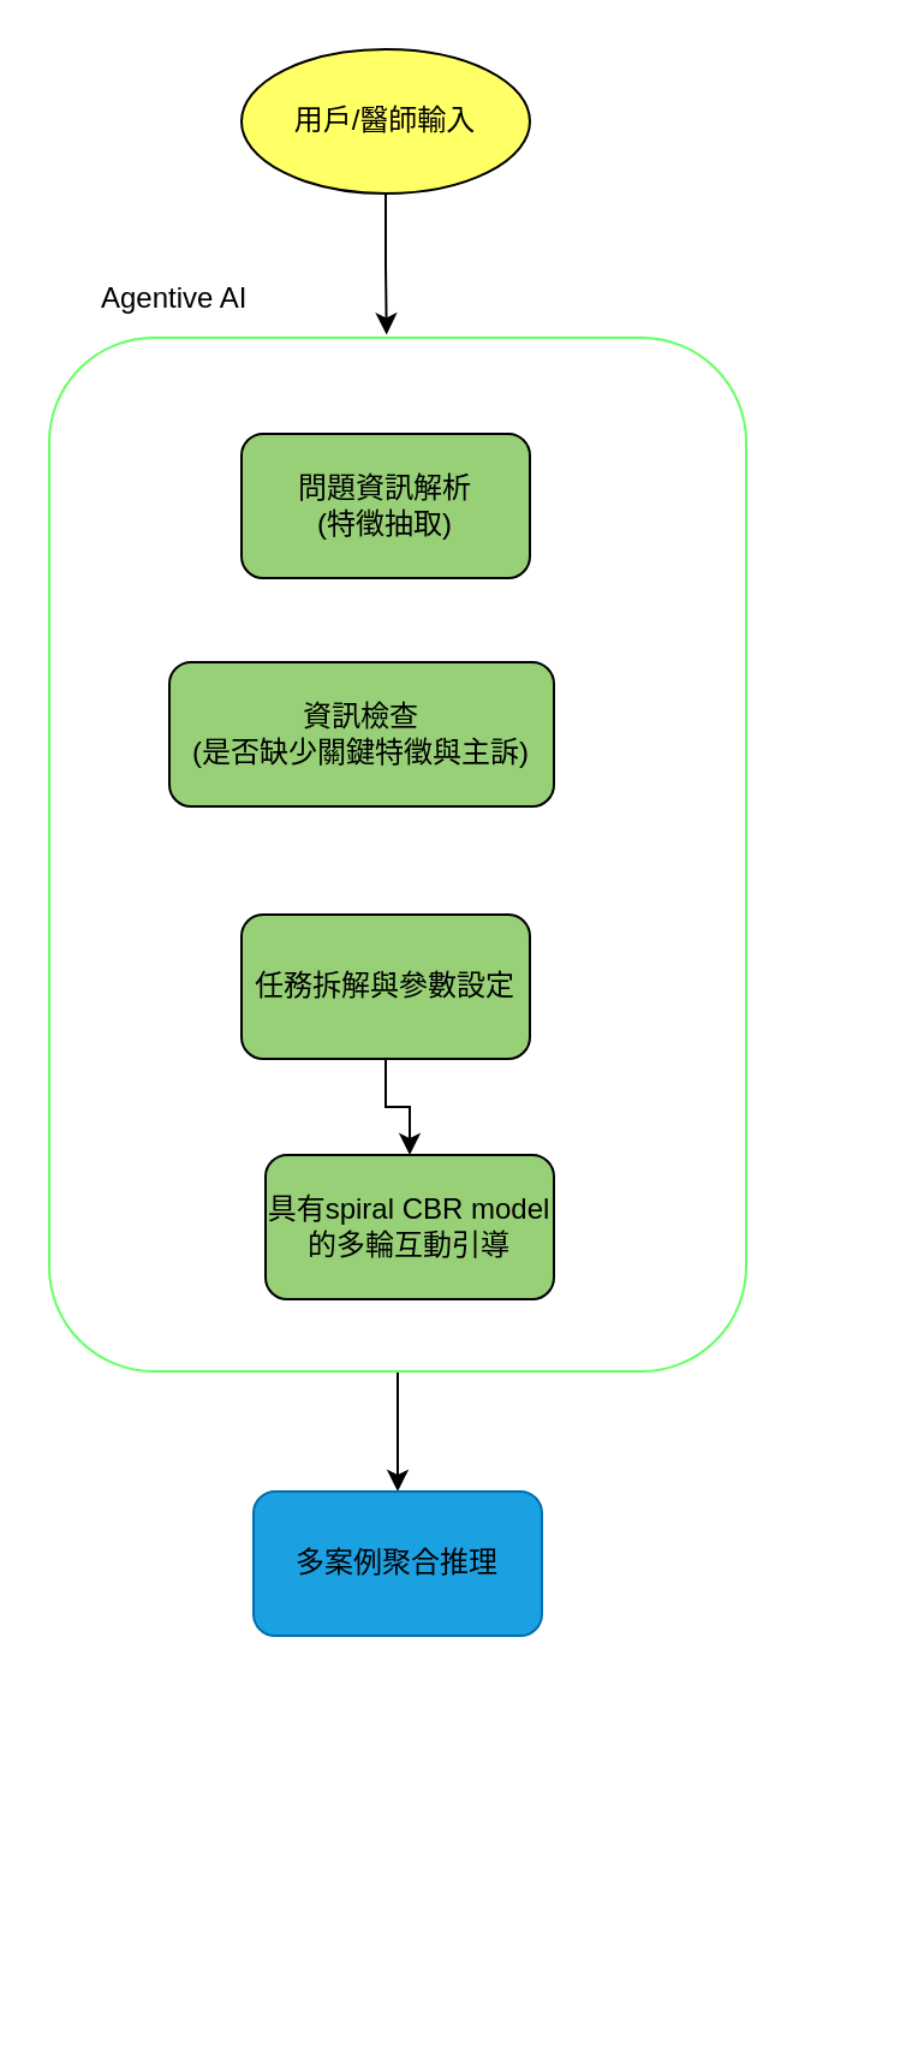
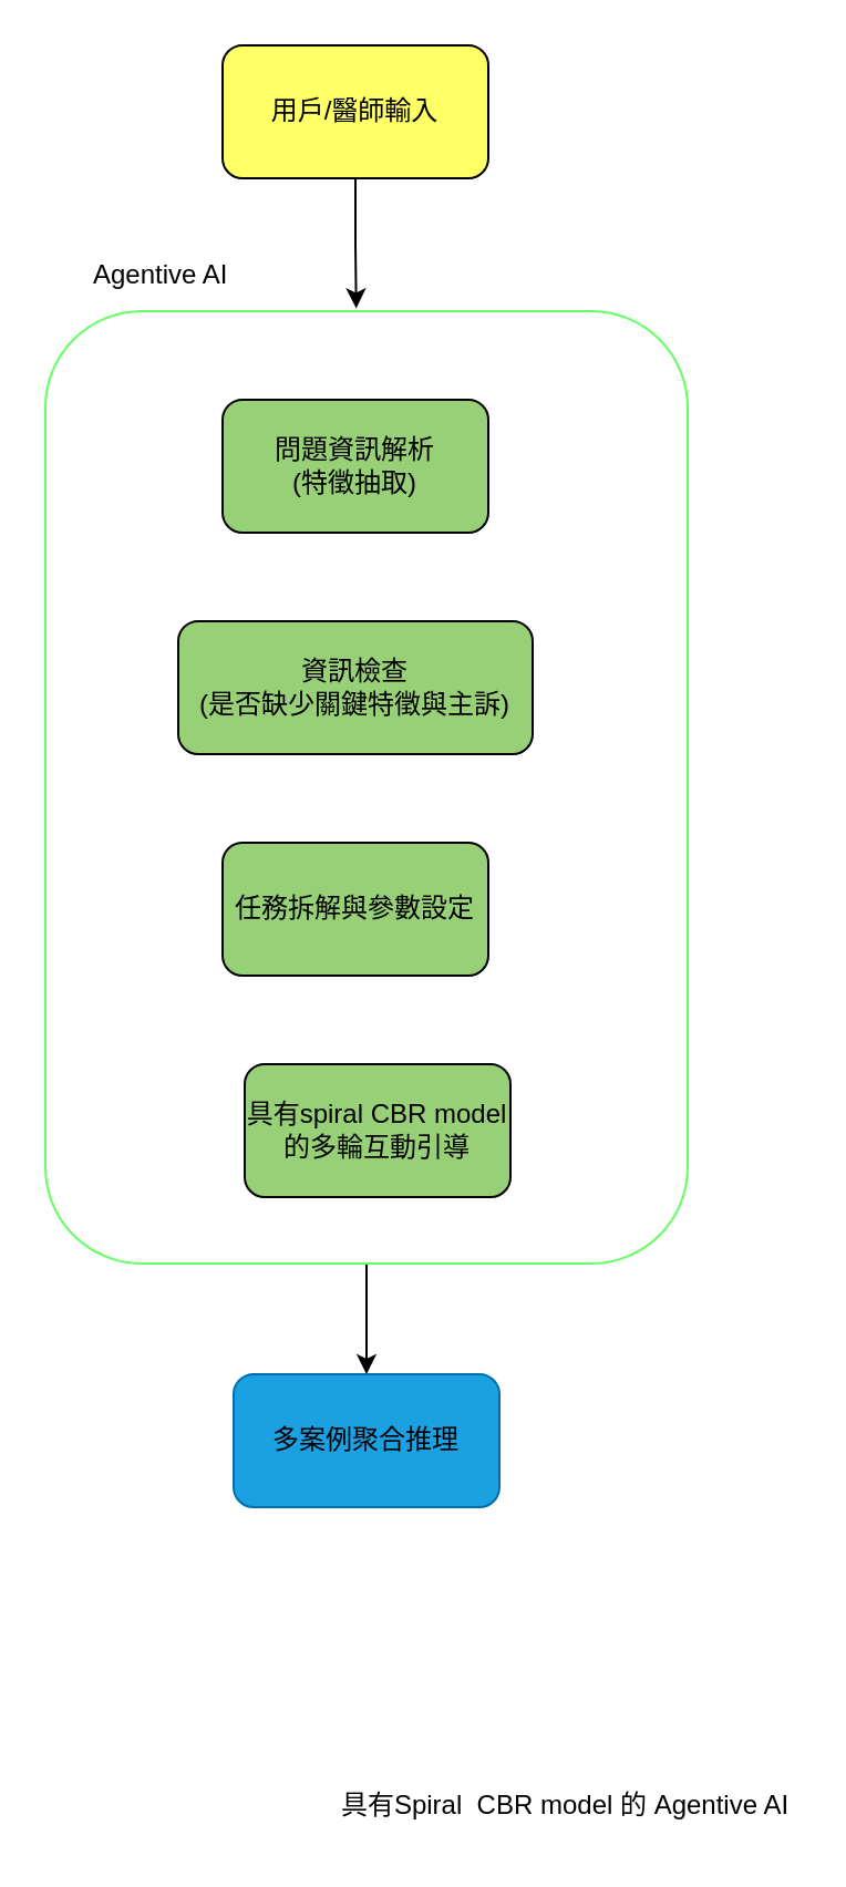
- <mxCell id="2" value="&lt;font style=&quot;color: rgb(0, 0, 0);&quot;&gt;用戶/醫師輸入&lt;/font&gt;" style="ellipse;whiteSpace=wrap;html=1;fillColor=#FFFF66;" parent="1" vertex="1"><mxGeometry x="100" y="20" width="120" height="60" as="geometry" /></mxCell>
+ <mxCell id="2" value="&lt;font style=&quot;color: rgb(0, 0, 0);&quot;&gt;用戶/醫師輸入&lt;/font&gt;" style="rounded=1;whiteSpace=wrap;html=1;fillColor=#FFFF66;" parent="1" vertex="1"><mxGeometry x="100" y="20" width="120" height="60" as="geometry" /></mxCell>
- <mxCell id="6" value="&lt;font style=&quot;color: rgb(0, 0, 0);&quot;&gt;資訊檢查&lt;/font&gt;&lt;div&gt;&lt;font style=&quot;color: rgb(0, 0, 0);&quot;&gt;(是否缺少關鍵特徵與主訴)&lt;/font&gt;&lt;/div&gt;" style="rounded=1;whiteSpace=wrap;html=1;strokeColor=#000000;fillColor=#97D077;" parent="1" vertex="1"><mxGeometry x="70" y="275" width="160" height="60" as="geometry" /></mxCell>
+ <mxCell id="6" value="&lt;font style=&quot;color: rgb(0, 0, 0);&quot;&gt;資訊檢查&lt;/font&gt;&lt;div&gt;&lt;font style=&quot;color: rgb(0, 0, 0);&quot;&gt;(是否缺少關鍵特徵與主訴)&lt;/font&gt;&lt;/div&gt;" style="rounded=1;whiteSpace=wrap;html=1;strokeColor=#000000;fillColor=#97D077;" parent="1" vertex="1"><mxGeometry x="80" y="280" width="160" height="60" as="geometry" /></mxCell>
- <mxCell id="7" style="edgeStyle=orthogonalEdgeStyle;rounded=0;orthogonalLoop=1;jettySize=auto;html=1;" parent="1" source="8" target="9" edge="1"><mxGeometry relative="1" as="geometry" /></mxCell>
+ <mxCell id="13" value="具有Spiral&amp;nbsp; CBR model 的 Agentive AI" style="text;html=1;align=center;verticalAlign=middle;whiteSpace=wrap;rounded=0;" vertex="1" parent="1"><mxGeometry x="150" y="800" width="210" height="30" as="geometry" /></mxCell>
